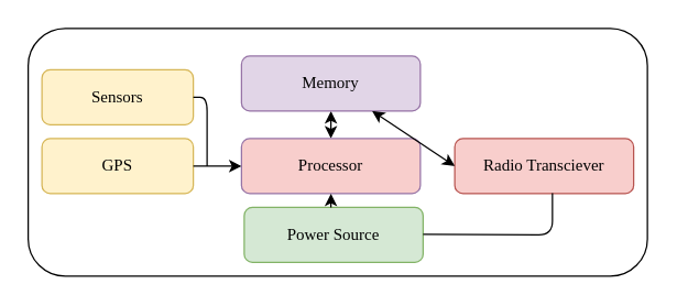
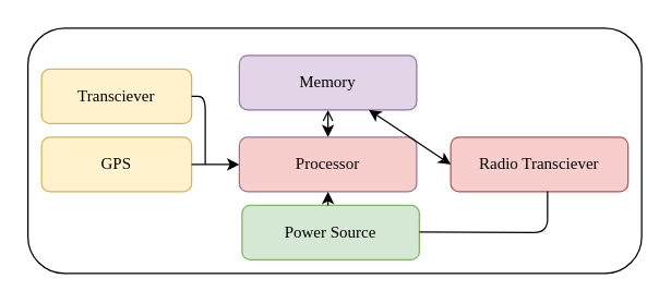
- <mxCell id="3" value="Sensors" style="rounded=1;whiteSpace=wrap;html=1;fillColor=#fff2cc;strokeColor=#d6b656;fontFamily=Verdana;" parent="1" vertex="1"><mxGeometry x="30" y="50" width="110" height="40" as="geometry" /></mxCell>
+ <mxCell id="3" value="Transciever" style="rounded=1;whiteSpace=wrap;html=1;fillColor=#fff2cc;strokeColor=#d6b656;fontFamily=Verdana;" parent="1" vertex="1"><mxGeometry x="30" y="50" width="110" height="40" as="geometry" /></mxCell>
- <mxCell id="4" style="edgeStyle=orthogonalEdgeStyle;rounded=0;orthogonalLoop=1;jettySize=auto;html=1;exitX=0.5;exitY=0;exitDx=0;exitDy=0;entryX=0.5;entryY=1;entryDx=0;entryDy=0;fontFamily=Verdana;startArrow=classic;startFill=1;" edge="1" parent="1" source="5" target="9"><mxGeometry relative="1" as="geometry" /></mxCell>
+ <mxCell id="4" style="edgeStyle=orthogonalEdgeStyle;rounded=0;orthogonalLoop=1;jettySize=auto;html=1;exitX=0.5;exitY=0;exitDx=0;exitDy=0;entryX=0.5;entryY=1;entryDx=0;entryDy=0;fontFamily=Verdana;startArrow=classic;startFill=1;endArrow=open;" edge="1" parent="1" source="5" target="9"><mxGeometry relative="1" as="geometry" /></mxCell>
